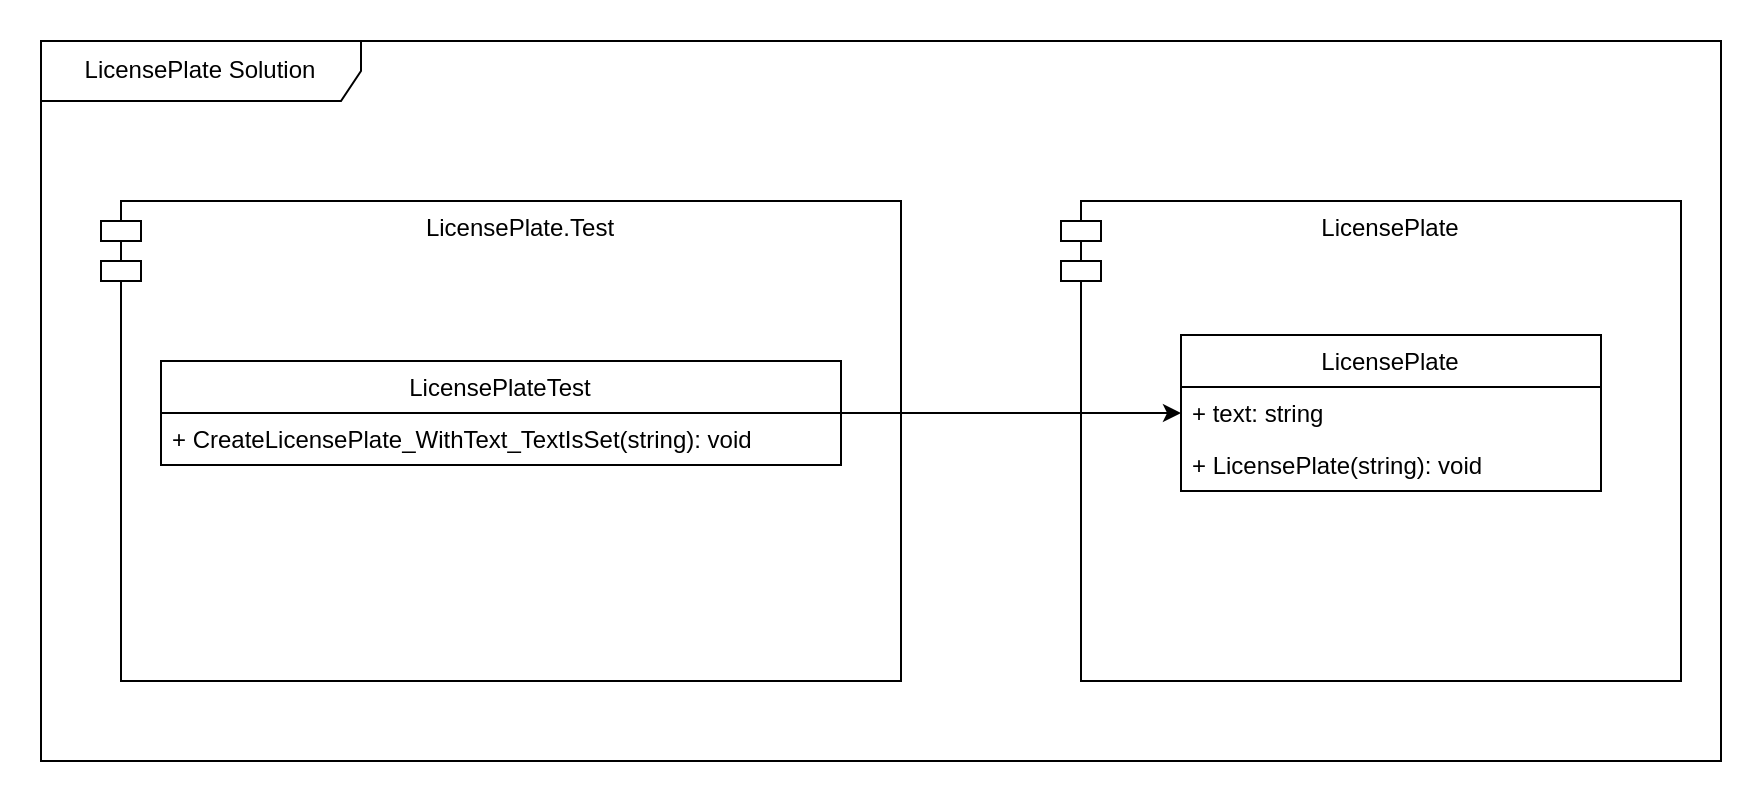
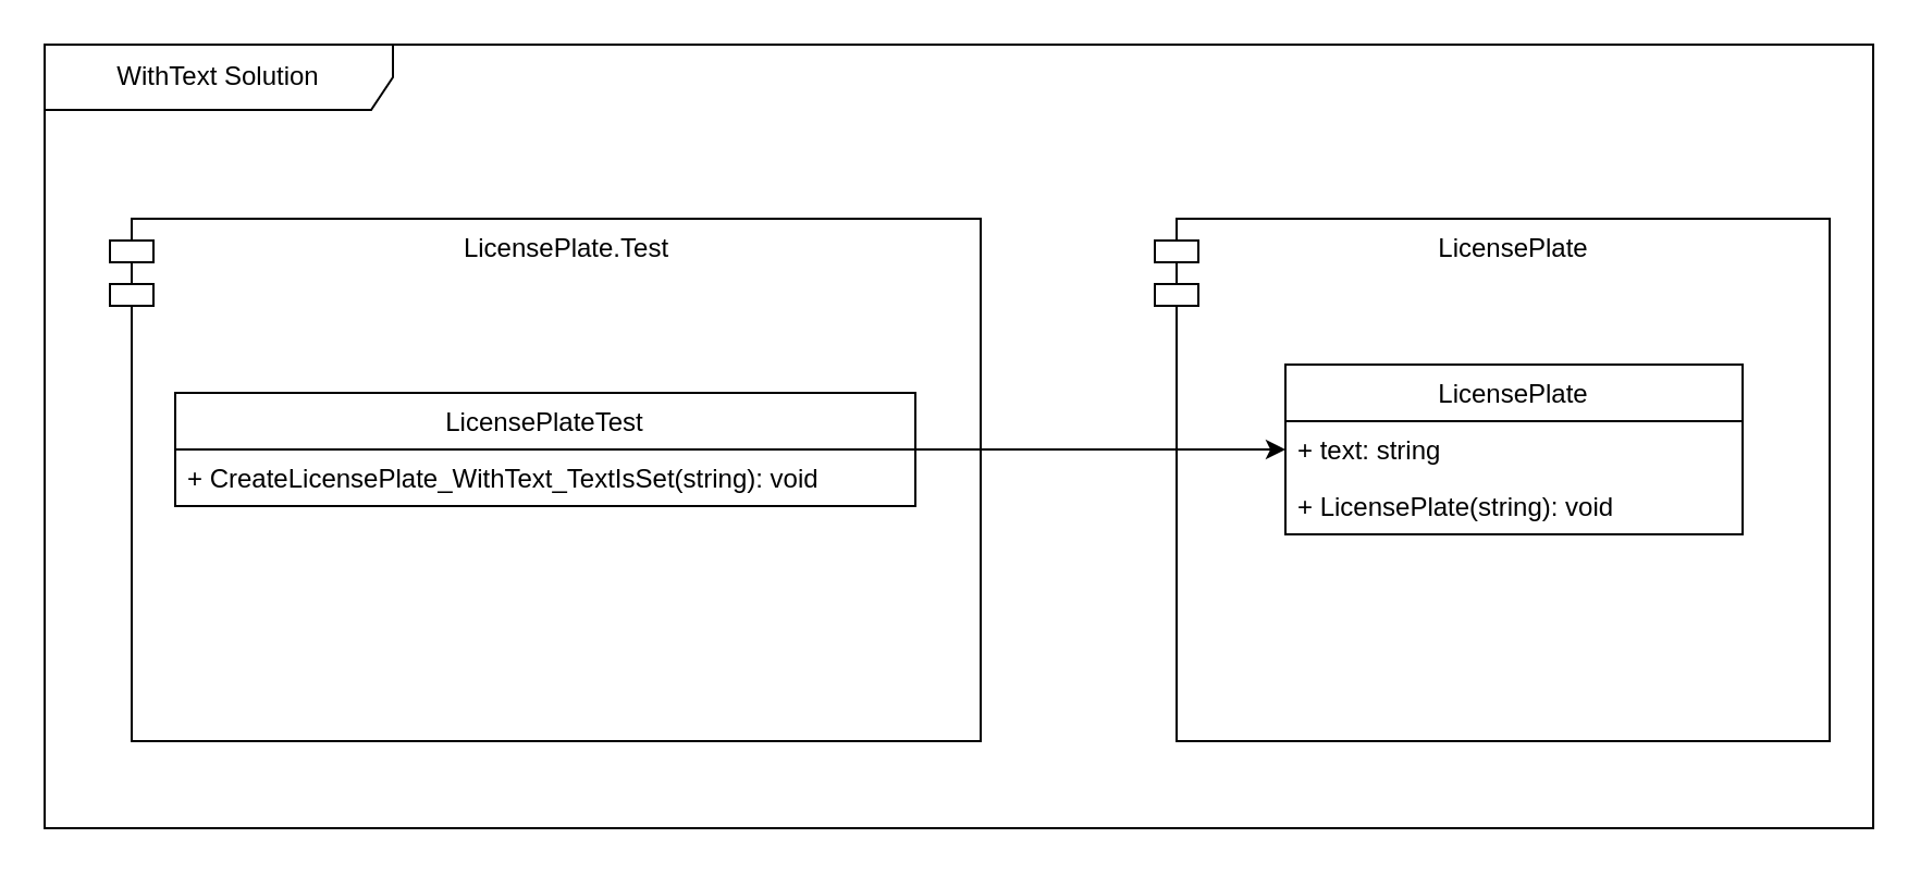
- <mxCell id="10" value="LicensePlate Solution" style="shape=umlFrame;whiteSpace=wrap;html=1;width=160;height=30;" vertex="1" parent="1"><mxGeometry x="20" y="20" width="840" height="360" as="geometry" /></mxCell>
+ <mxCell id="10" value="WithText Solution" style="shape=umlFrame;whiteSpace=wrap;html=1;width=160;height=30;" vertex="1" parent="1"><mxGeometry x="20" y="20" width="840" height="360" as="geometry" /></mxCell>
